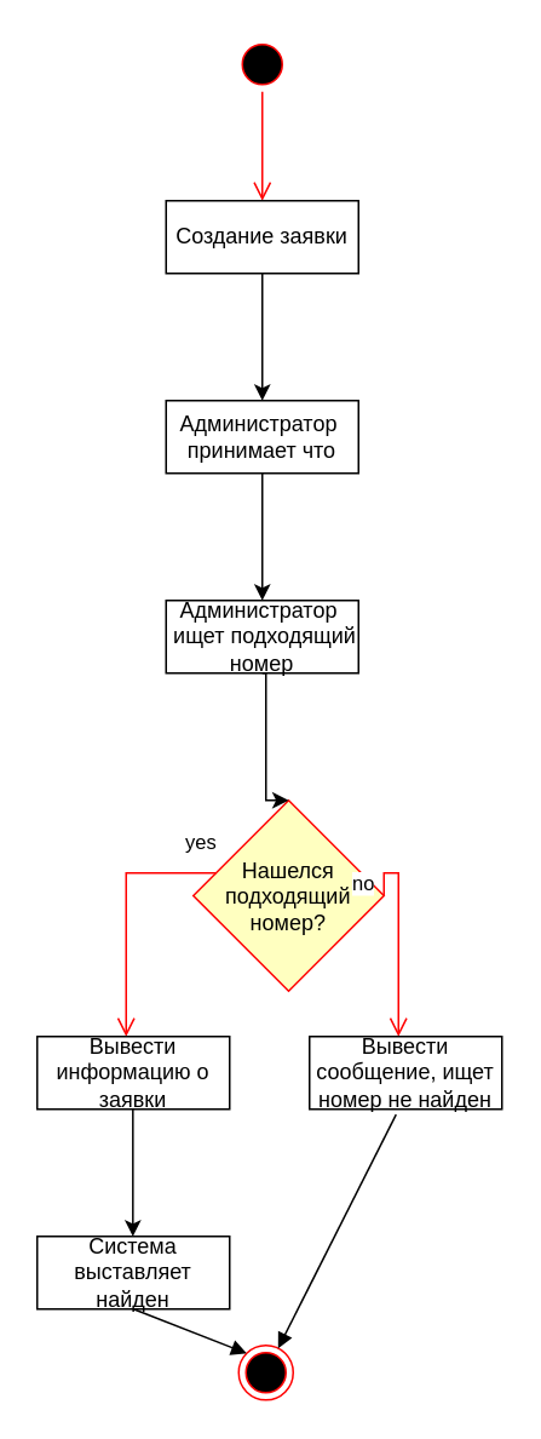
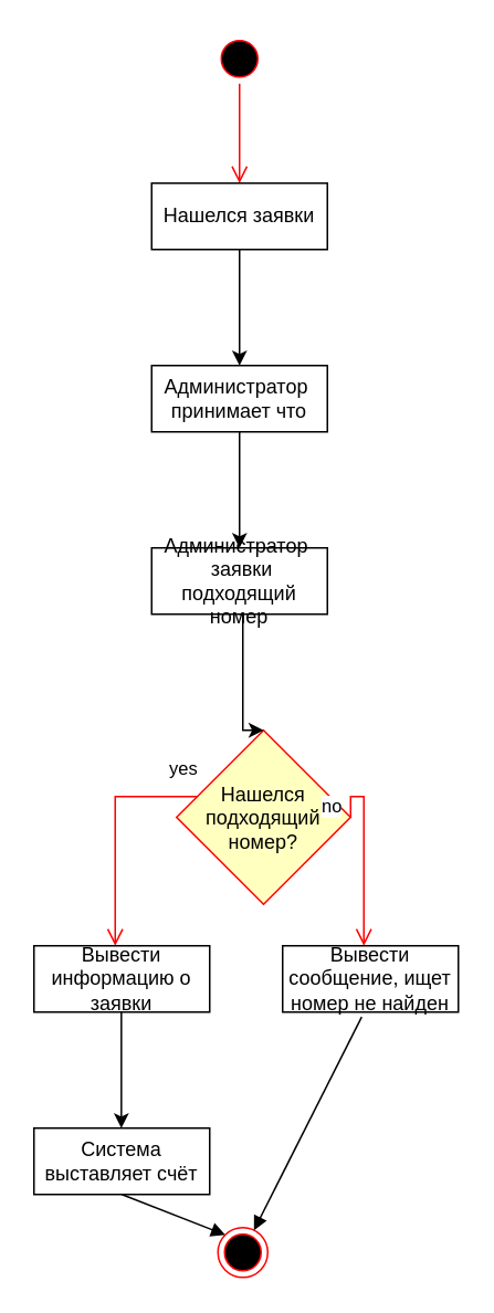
- <mxCell id="4" value="Создание заявки" style="rounded=0;whiteSpace=wrap;html=1;" vertex="1" parent="1"><mxGeometry x="91" y="110" width="106" height="40" as="geometry" /></mxCell>
+ <mxCell id="4" value="Нашелся заявки" style="rounded=0;whiteSpace=wrap;html=1;" vertex="1" parent="1"><mxGeometry x="91" y="110" width="106" height="40" as="geometry" /></mxCell>
- <mxCell id="6" value="Администратор&amp;nbsp;&lt;br&gt;&amp;nbsp;ищет подходящий номер" style="rounded=0;whiteSpace=wrap;html=1;" vertex="1" parent="1"><mxGeometry x="91" y="330" width="106" height="40" as="geometry" /></mxCell>
+ <mxCell id="6" value="Администратор&amp;nbsp;&lt;br&gt;&amp;nbsp;заявки подходящий номер" style="rounded=0;whiteSpace=wrap;html=1;" vertex="1" parent="1"><mxGeometry x="91" y="330" width="106" height="40" as="geometry" /></mxCell>
- <mxCell id="15" value="Система выставляет найден" style="rounded=0;whiteSpace=wrap;html=1;" vertex="1" parent="1"><mxGeometry x="20" y="680" width="106" height="40" as="geometry" /></mxCell>
+ <mxCell id="15" value="Система выставляет счёт" style="rounded=0;whiteSpace=wrap;html=1;" vertex="1" parent="1"><mxGeometry x="20" y="680" width="106" height="40" as="geometry" /></mxCell>
